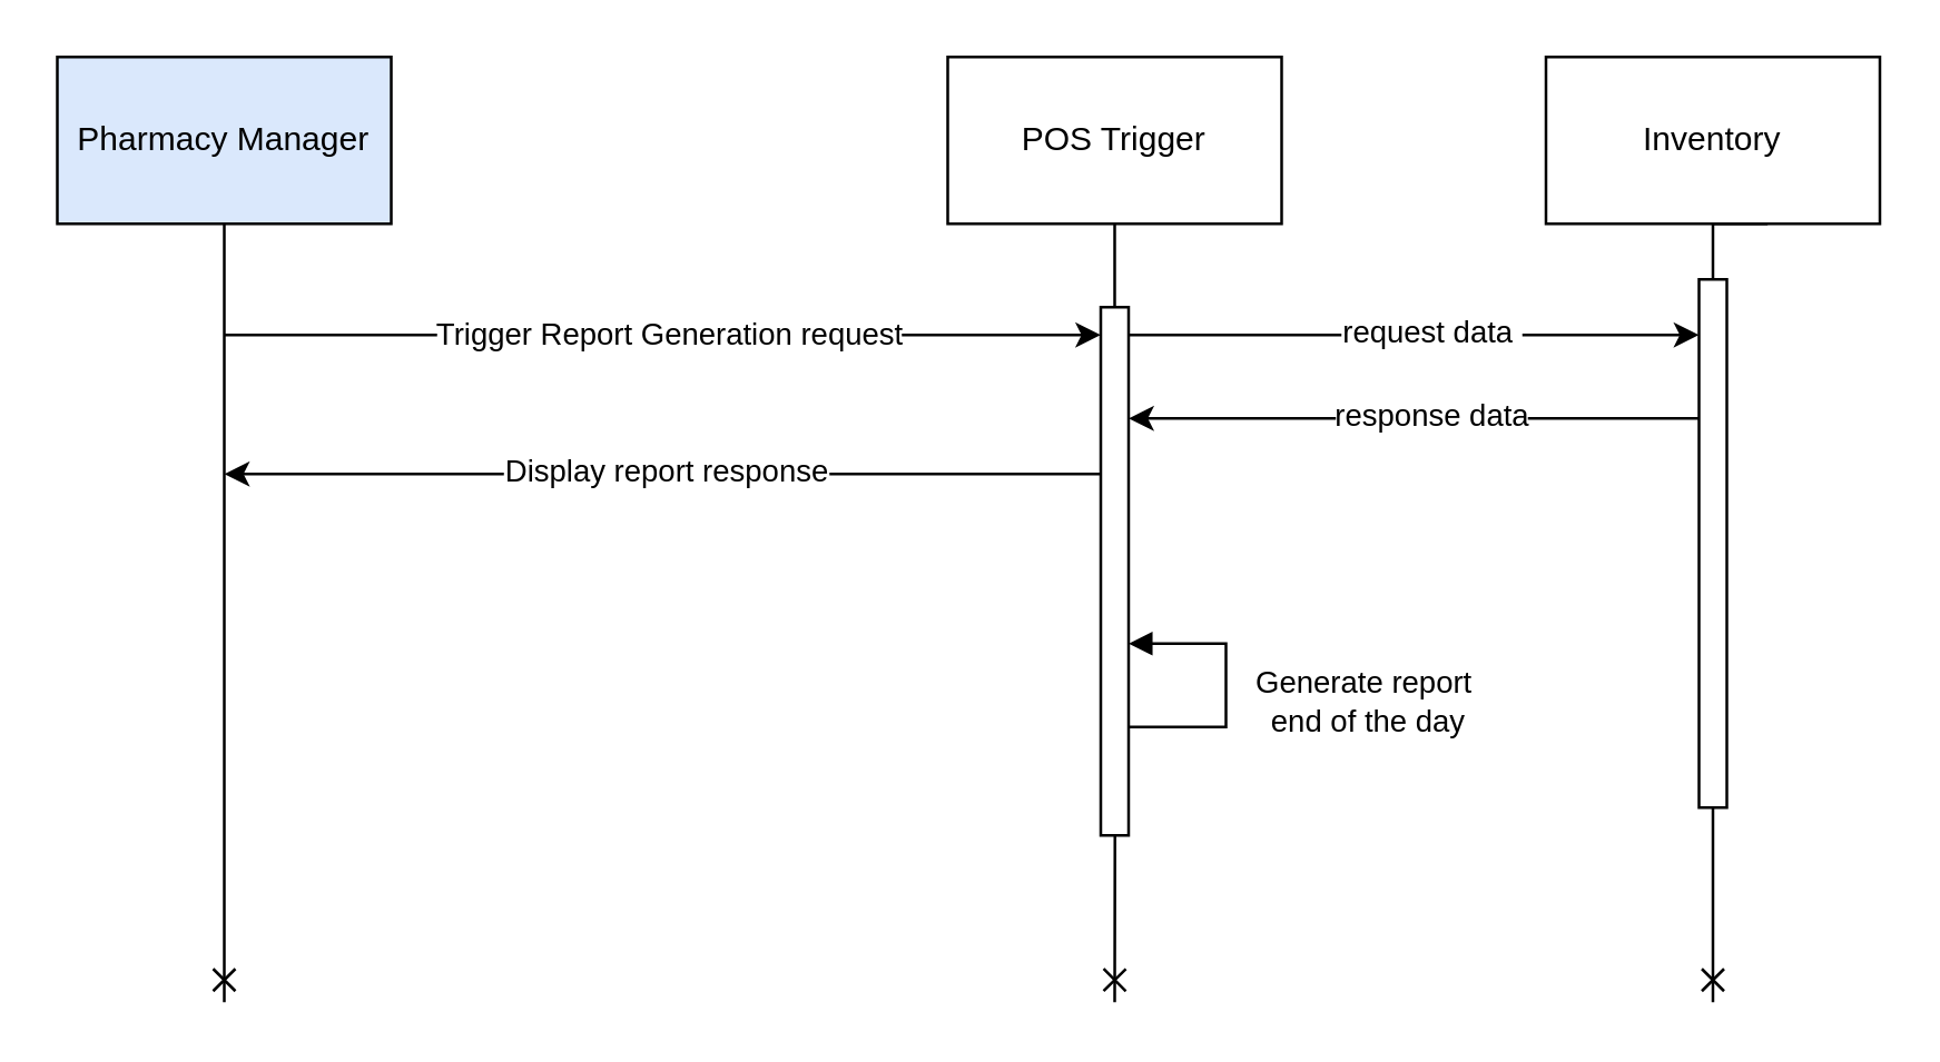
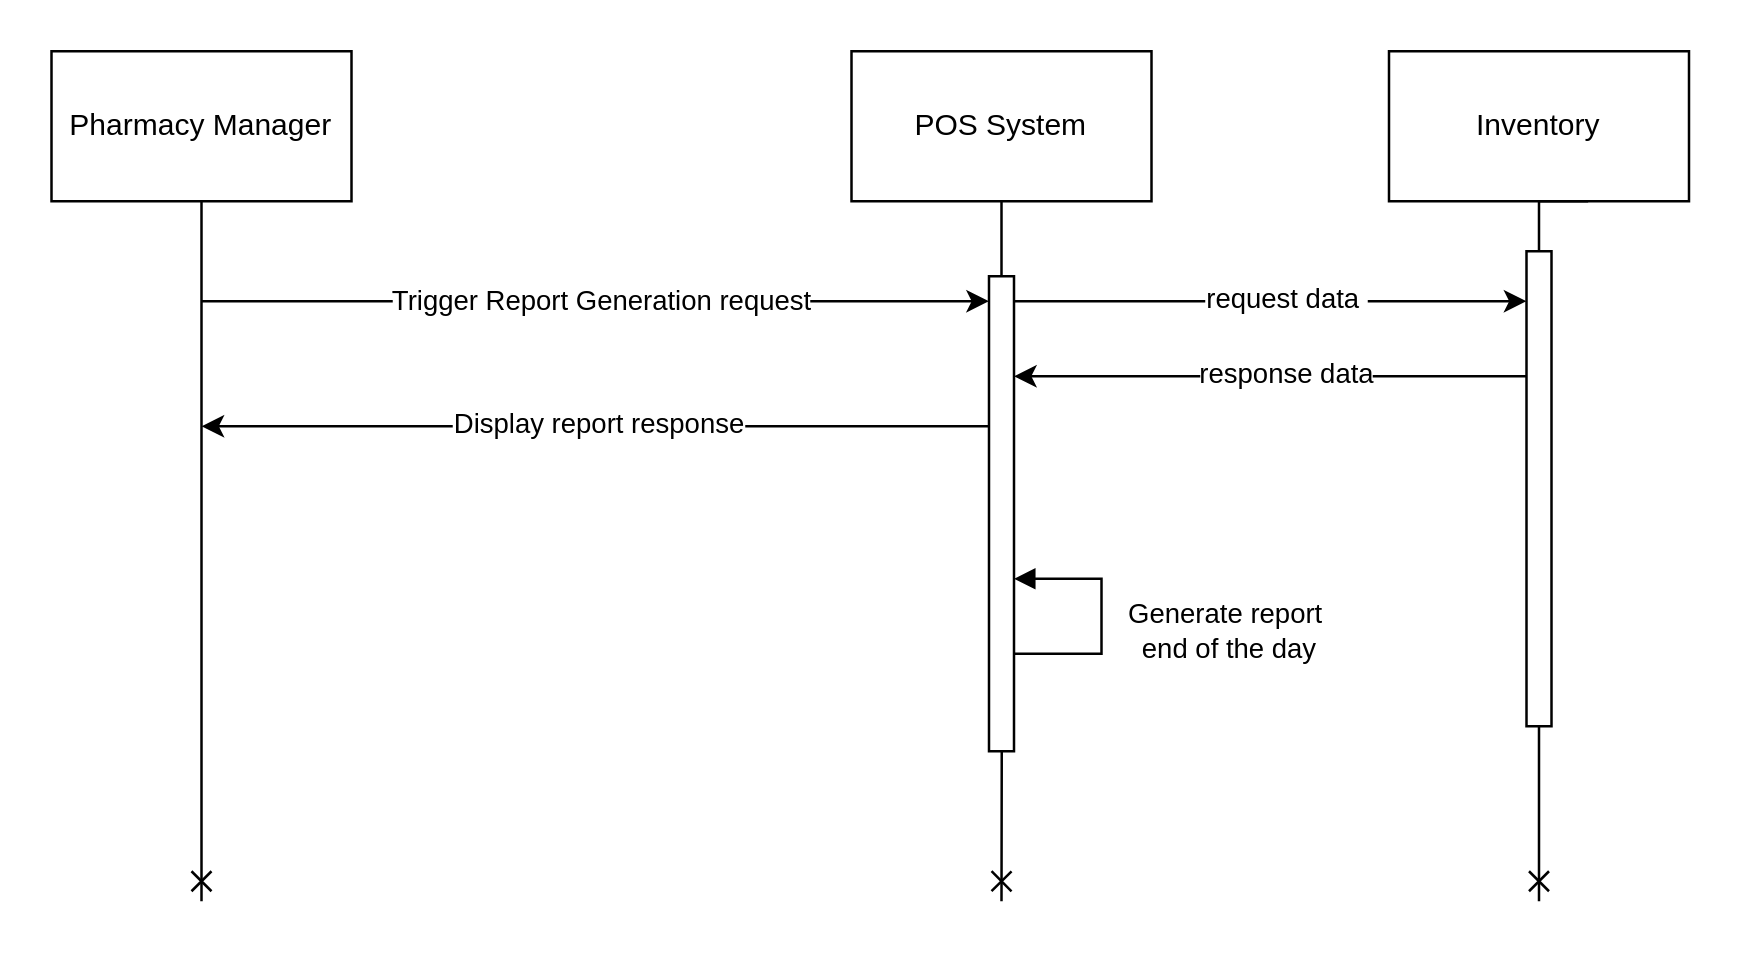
- <mxCell id="3" value="Pharmacy Manager" style="rounded=0;whiteSpace=wrap;html=1;fillColor=#dae8fc;" parent="1" vertex="1"><mxGeometry x="20" y="20" width="120" height="60" as="geometry" /></mxCell>
+ <mxCell id="3" value="Pharmacy Manager" style="rounded=0;whiteSpace=wrap;html=1;" parent="1" vertex="1"><mxGeometry x="20" y="20" width="120" height="60" as="geometry" /></mxCell>
- <mxCell id="4" value="POS Trigger" style="rounded=0;whiteSpace=wrap;html=1;" parent="1" vertex="1"><mxGeometry x="340" y="20" width="120" height="60" as="geometry" /></mxCell>
+ <mxCell id="4" value="POS System" style="rounded=0;whiteSpace=wrap;html=1;" parent="1" vertex="1"><mxGeometry x="340" y="20" width="120" height="60" as="geometry" /></mxCell>
